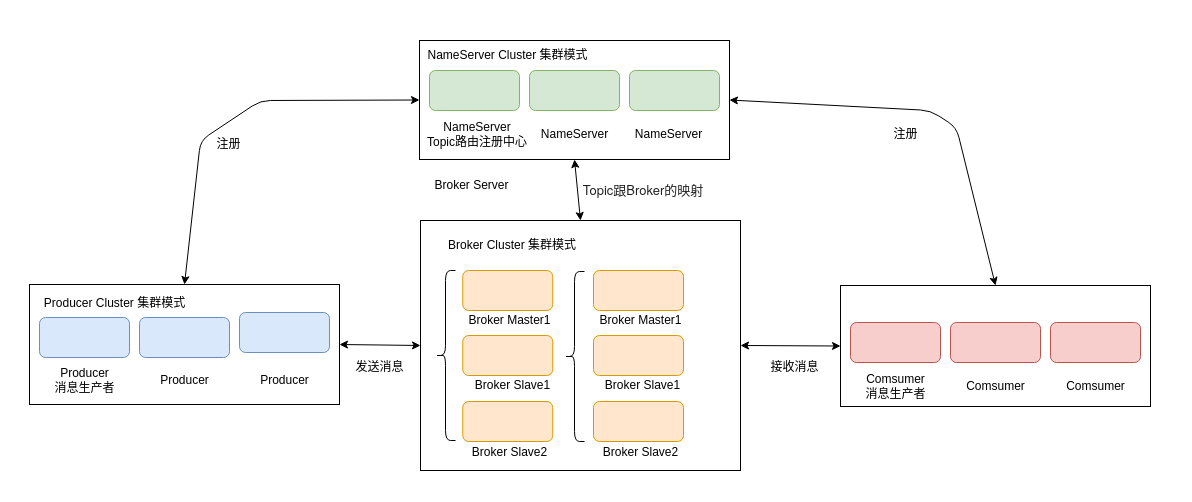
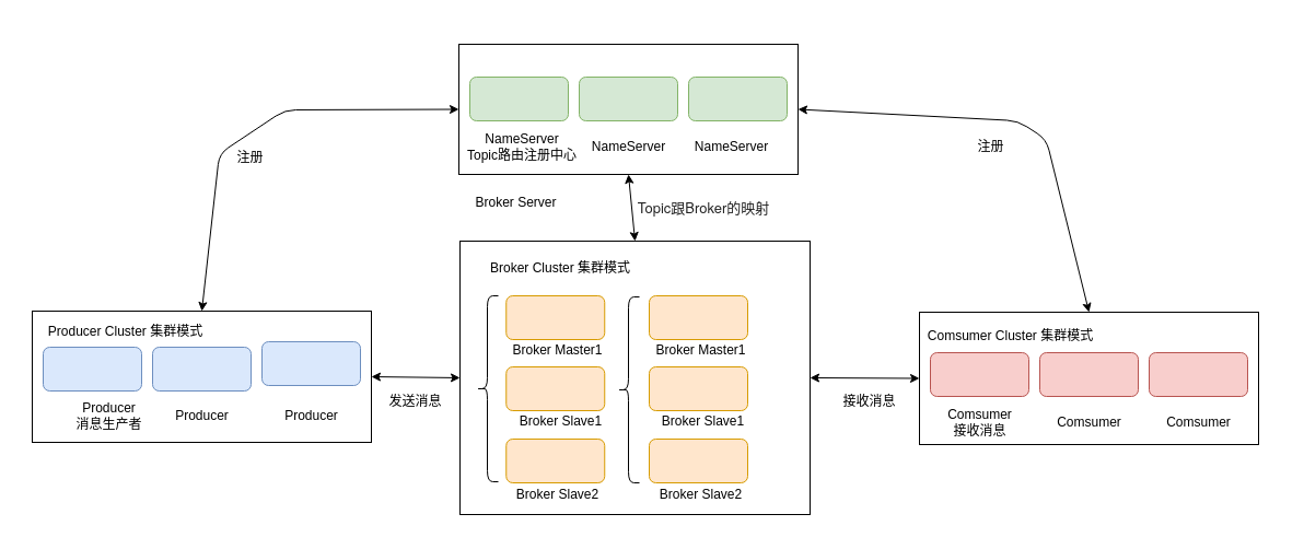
- <mxCell id="42" value="NameServer Cluster 集群模式" style="text;html=1;align=center;verticalAlign=middle;whiteSpace=wrap;rounded=0;" vertex="1" parent="1"><mxGeometry x="423.5" y="40" width="166.5" height="30" as="geometry" /></mxCell>
+ <mxCell id="43" value="Comsumer Cluster 集群模式" style="text;html=1;align=center;verticalAlign=middle;whiteSpace=wrap;rounded=0;" vertex="1" parent="1"><mxGeometry x="840" y="292" width="166.5" height="30" as="geometry" /></mxCell>
- <mxCell id="8" value="Producer&lt;div&gt;消息生产者&lt;/div&gt;" style="text;html=1;align=center;verticalAlign=middle;whiteSpace=wrap;rounded=0;" vertex="1" parent="1"><mxGeometry x="44.5" y="365" width="79" height="30" as="geometry" /></mxCell>
+ <mxCell id="8" value="Producer&lt;div&gt;消息生产者&lt;/div&gt;" style="text;html=1;align=center;verticalAlign=middle;whiteSpace=wrap;rounded=0;" vertex="1" parent="1"><mxGeometry x="59.5" y="365" width="79" height="30" as="geometry" /></mxCell>
- <mxCell id="39" value="&lt;div&gt;Comsumer&lt;/div&gt;&lt;div&gt;消息生产者&lt;/div&gt;" style="text;html=1;align=center;verticalAlign=middle;whiteSpace=wrap;rounded=0;" vertex="1" parent="1"><mxGeometry x="855.5" y="371" width="79" height="30" as="geometry" /></mxCell>
+ <mxCell id="39" value="&lt;div&gt;Comsumer&lt;/div&gt;&lt;div&gt;接收消息&lt;/div&gt;" style="text;html=1;align=center;verticalAlign=middle;whiteSpace=wrap;rounded=0;" vertex="1" parent="1"><mxGeometry x="855.5" y="371" width="79" height="30" as="geometry" /></mxCell>
